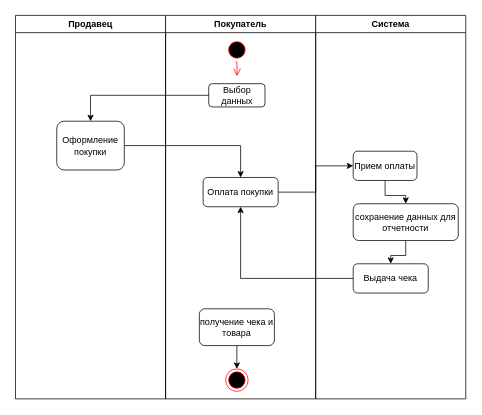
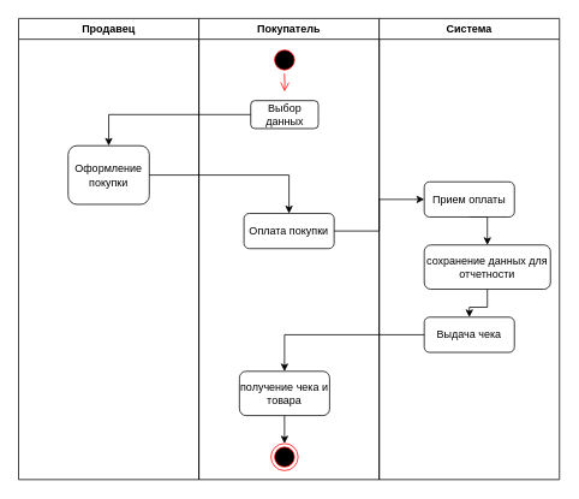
- <mxCell id="14" value="Прием оплаты" style="rounded=1;whiteSpace=wrap;html=1;" vertex="1" parent="12"><mxGeometry x="50" y="181" width="85" height="39" as="geometry" /></mxCell>
+ <mxCell id="14" value="Прием оплаты" style="rounded=1;whiteSpace=wrap;html=1;" vertex="1" parent="12"><mxGeometry x="50" y="181" width="100" height="39" as="geometry" /></mxCell>
- <mxCell id="21" style="edgeStyle=orthogonalEdgeStyle;rounded=0;orthogonalLoop=1;jettySize=auto;html=1;exitX=0;exitY=0.5;exitDx=0;exitDy=0;" edge="1" parent="1" source="17" target="8"><mxGeometry relative="1" as="geometry" /></mxCell>
+ <mxCell id="21" style="edgeStyle=orthogonalEdgeStyle;rounded=0;orthogonalLoop=1;jettySize=auto;html=1;exitX=0;exitY=0.5;exitDx=0;exitDy=0;" edge="1" parent="1" source="17" target="10"><mxGeometry relative="1" as="geometry" /></mxCell>
